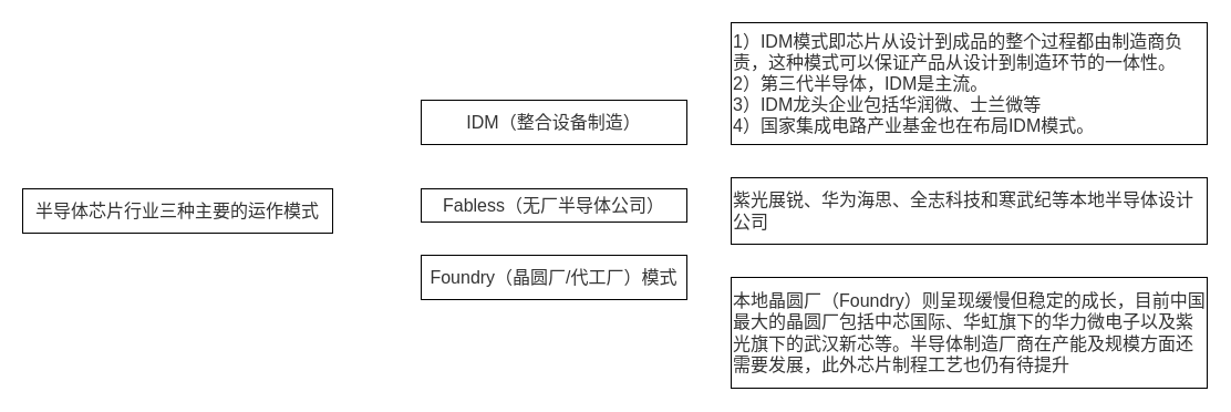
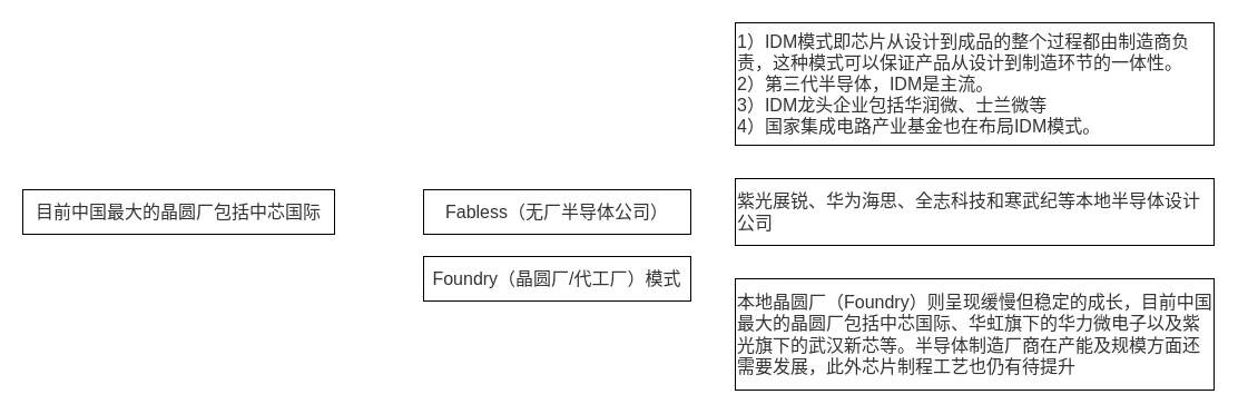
- <mxCell id="3" value="&lt;span style=&quot;color: rgb(51 , 51 , 51) ; font-family: &amp;#34;arial&amp;#34; ; font-size: 16px ; background-color: rgb(255 , 255 , 255)&quot;&gt;IDM（整合设备制造）&lt;/span&gt;" style="rounded=0;whiteSpace=wrap;html=1;" vertex="1" parent="1"><mxGeometry x="380" y="90" width="240" height="40" as="geometry" /></mxCell>
- <mxCell id="4" value="&lt;span style=&quot;color: rgb(51 , 51 , 51) ; font-family: &amp;#34;arial&amp;#34; ; font-size: 16px ; background-color: rgb(255 , 255 , 255)&quot;&gt;Fabless（无厂半导体公司）&lt;/span&gt;" style="rounded=0;whiteSpace=wrap;html=1;" vertex="1" parent="1"><mxGeometry x="380" y="170" width="240" height="30" as="geometry" /></mxCell>
+ <mxCell id="4" value="&lt;span style=&quot;color: rgb(51 , 51 , 51) ; font-family: &amp;#34;arial&amp;#34; ; font-size: 16px ; background-color: rgb(255 , 255 , 255)&quot;&gt;Fabless（无厂半导体公司）&lt;/span&gt;" style="rounded=0;whiteSpace=wrap;html=1;" vertex="1" parent="1"><mxGeometry x="380" y="170" width="240" height="40" as="geometry" /></mxCell>
- <mxCell id="2" value="&lt;span style=&quot;color: rgb(51 , 51 , 51) ; font-family: &amp;#34;arial&amp;#34; ; font-size: 16px ; background-color: rgb(255 , 255 , 255)&quot;&gt;半导体芯片行业三种主要的运作模式&lt;/span&gt;" style="rounded=0;whiteSpace=wrap;html=1;" vertex="1" parent="1"><mxGeometry x="20" y="170" width="280" height="40" as="geometry" /></mxCell>
+ <mxCell id="2" value="&lt;span style=&quot;color: rgb(51 , 51 , 51) ; font-family: &amp;#34;arial&amp;#34; ; font-size: 16px ; background-color: rgb(255 , 255 , 255)&quot;&gt;目前中国最大的晶圆厂包括中芯国际&lt;/span&gt;" style="rounded=0;whiteSpace=wrap;html=1;" vertex="1" parent="1"><mxGeometry x="20" y="170" width="280" height="40" as="geometry" /></mxCell>
